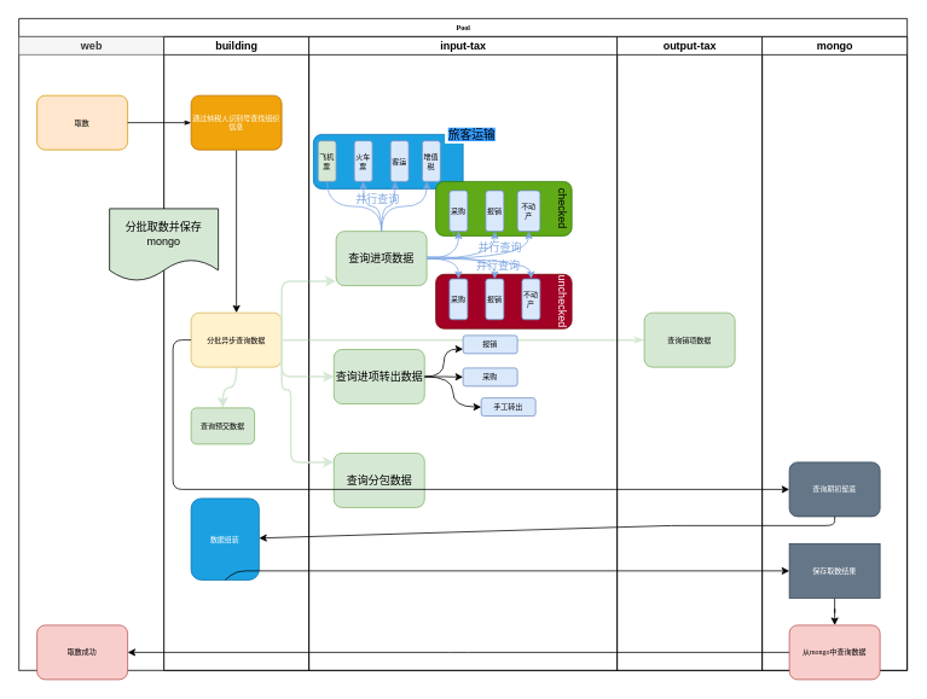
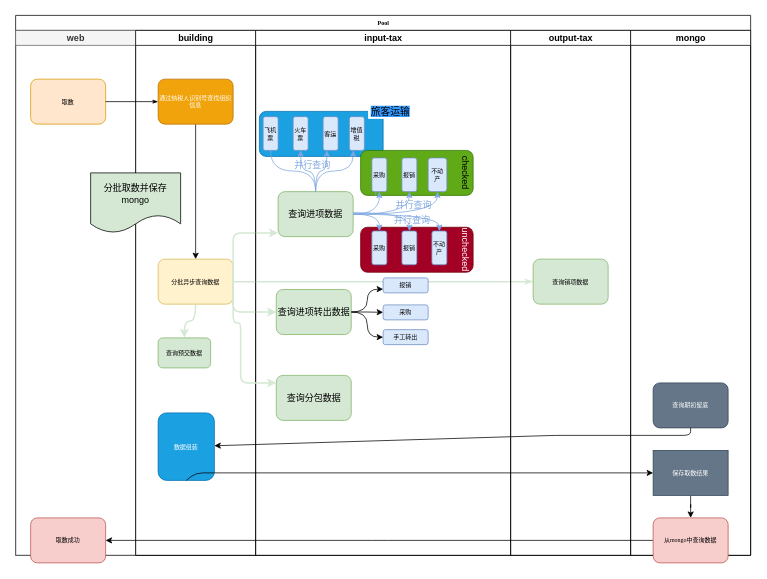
- <mxCell id="23" value="飞机票" style="rounded=1;whiteSpace=wrap;html=1;shadow=0;labelBackgroundColor=none;strokeWidth=1;fontFamily=Verdana;fontSize=8;align=center;fillColor=#d5e8d4;strokeColor=#6c8ebf;direction=east;" parent="18" vertex="1"><mxGeometry x="10" y="115" width="20" height="45" as="geometry" /></mxCell>
+ <mxCell id="23" value="飞机票" style="rounded=1;whiteSpace=wrap;html=1;shadow=0;labelBackgroundColor=none;strokeWidth=1;fontFamily=Verdana;fontSize=8;align=center;fillColor=#dae8fc;strokeColor=#6c8ebf;direction=east;" parent="18" vertex="1"><mxGeometry x="10" y="115" width="20" height="45" as="geometry" /></mxCell>
- <mxCell id="50" value="手工转出" style="rounded=1;whiteSpace=wrap;html=1;shadow=0;labelBackgroundColor=none;strokeWidth=1;fontFamily=Verdana;fontSize=8;align=center;fillColor=#dae8fc;strokeColor=#6c8ebf;direction=south;" parent="18" vertex="1"><mxGeometry x="190" y="399" width="60" height="20" as="geometry" /></mxCell>
+ <mxCell id="50" value="手工转出" style="rounded=1;whiteSpace=wrap;html=1;shadow=0;labelBackgroundColor=none;strokeWidth=1;fontFamily=Verdana;fontSize=8;align=center;fillColor=#dae8fc;strokeColor=#6c8ebf;direction=south;" parent="18" vertex="1"><mxGeometry x="170" y="399" width="60" height="20" as="geometry" /></mxCell>
- <mxCell id="66" value="" style="endArrow=classic;html=1;shadow=0;strokeColor=#000000;strokeWidth=1;exitX=0;exitY=0.5;exitDx=0;exitDy=0;" parent="2" source="11" target="62" edge="1"><mxGeometry width="50" height="50" relative="1" as="geometry"><mxPoint y="810" as="sourcePoint" /><mxPoint x="50" y="760" as="targetPoint" /><Array as="points"><mxPoint x="170" y="355" /><mxPoint x="170" y="520" /></Array></mxGeometry></mxCell>
